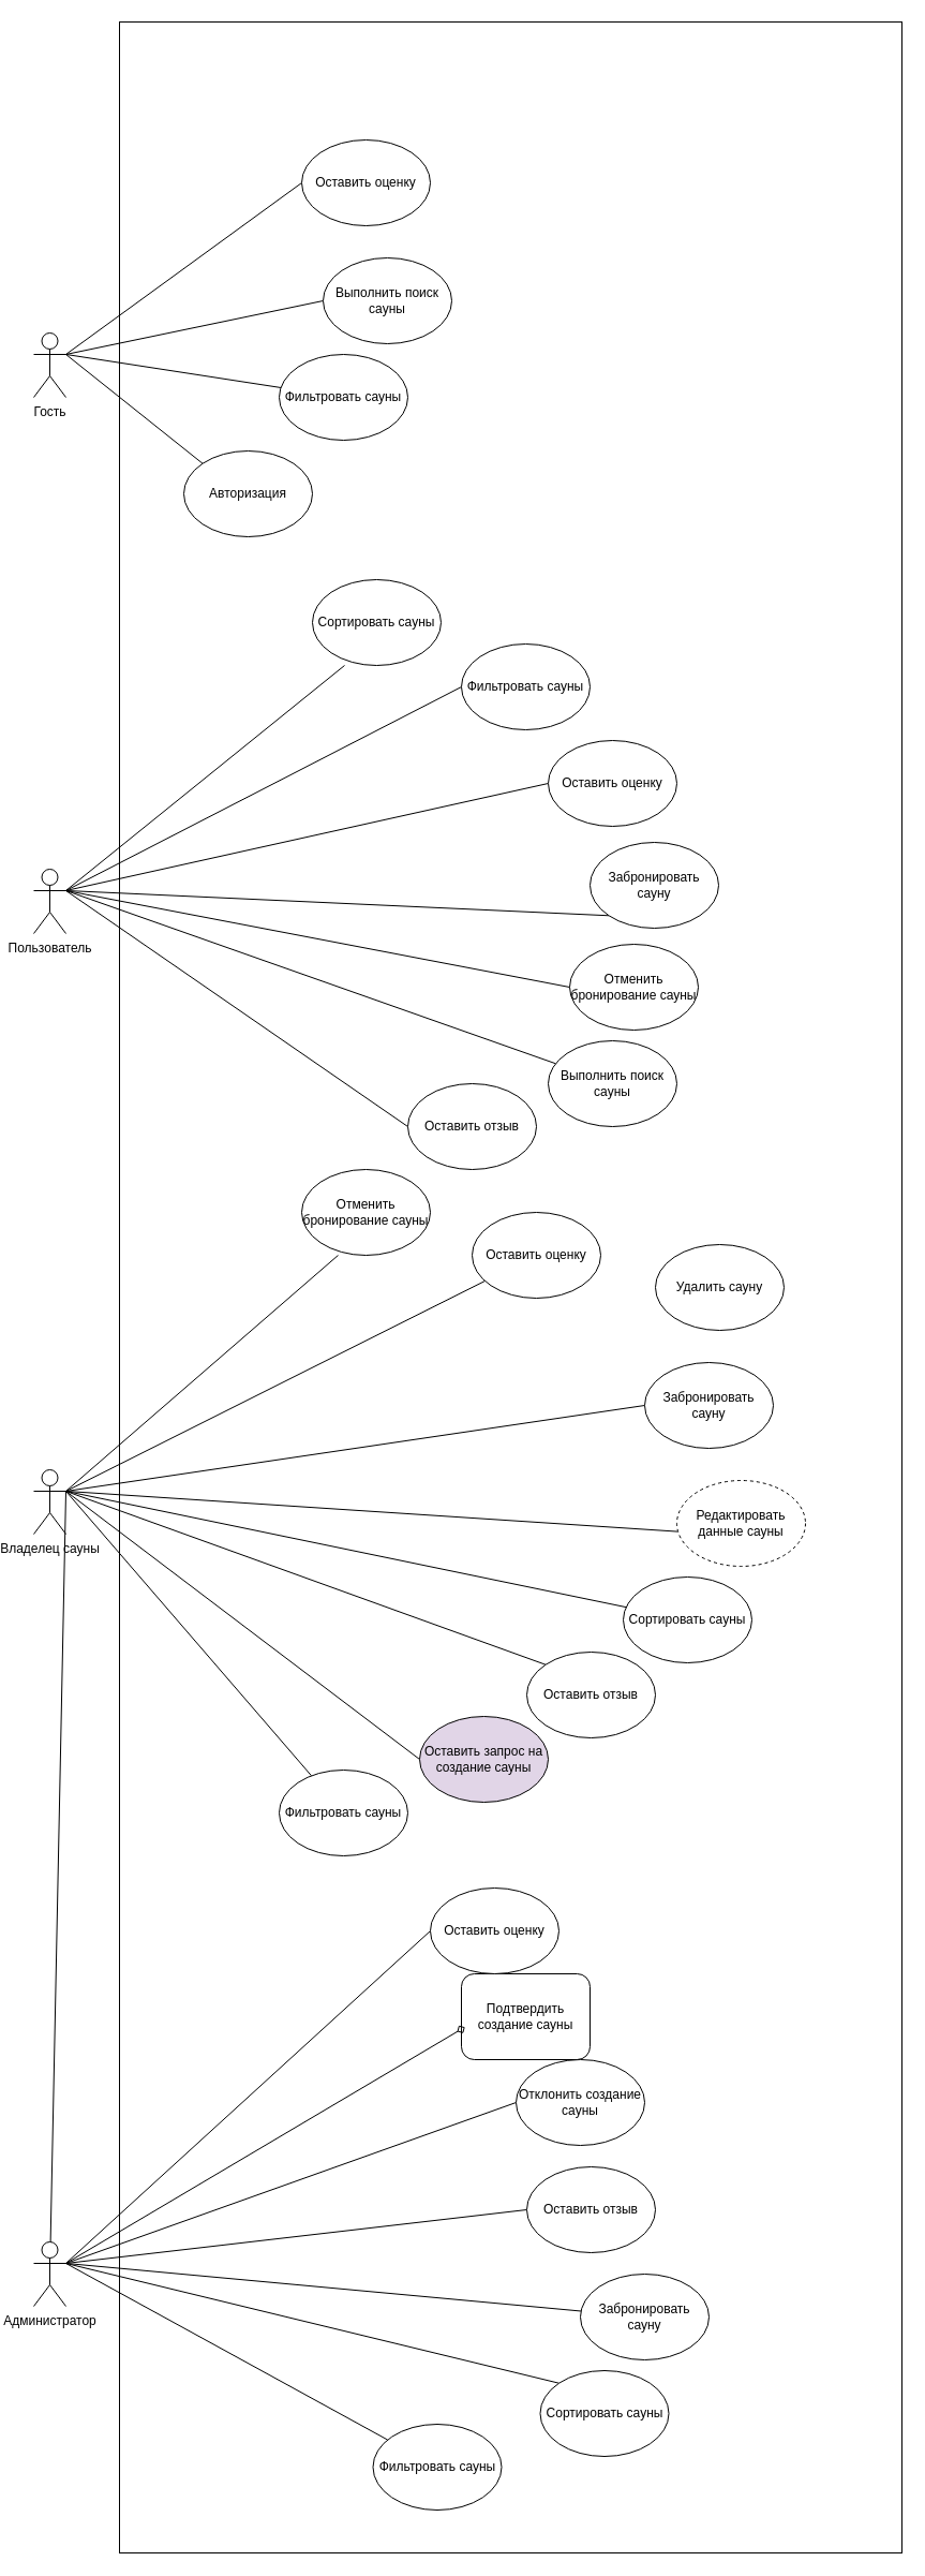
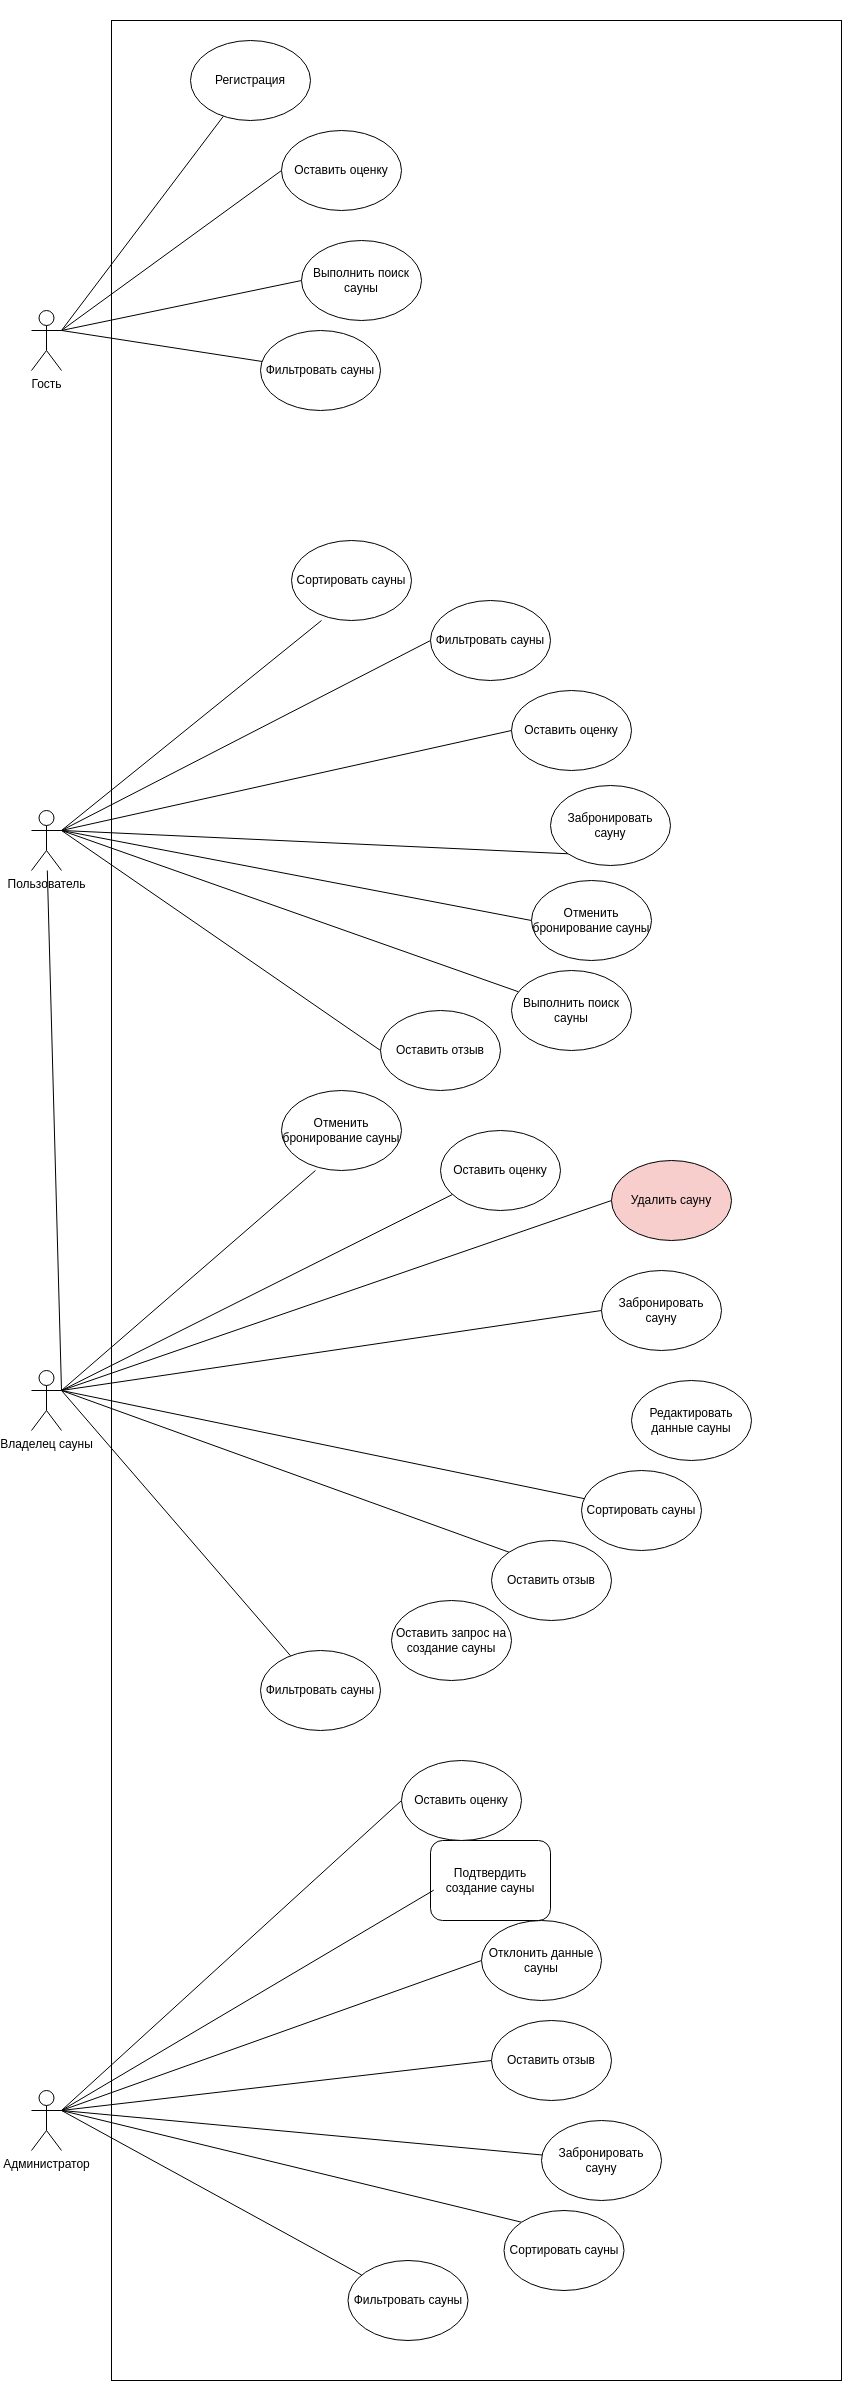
+ <mxCell id="44" value="Регистрация" style="ellipse;whiteSpace=wrap;html=1;" vertex="1" parent="1"><mxGeometry x="179" y="40" width="120" height="80" as="geometry" /></mxCell>
+ <mxCell id="35" style="rounded=0;orthogonalLoop=1;jettySize=auto;html=1;exitX=1;exitY=0.333;exitDx=0;exitDy=0;exitPerimeter=0;endArrow=none;endFill=0;" edge="1" parent="1" source="40" target="44"><mxGeometry relative="1" as="geometry" /></mxCell>
- <mxCell id="39" style="rounded=0;orthogonalLoop=1;jettySize=auto;html=1;exitX=1;exitY=0.333;exitDx=0;exitDy=0;exitPerimeter=0;entryX=0;entryY=0;entryDx=0;entryDy=0;endArrow=none;endFill=0;" edge="1" parent="1" source="40" target="45"><mxGeometry relative="1" as="geometry" /></mxCell>
- <mxCell id="45" value="Авторизация" style="ellipse;whiteSpace=wrap;html=1;" vertex="1" parent="1"><mxGeometry x="160" y="420" width="120" height="80" as="geometry" /></mxCell>
- <mxCell id="30" value="Удалить сауну" style="ellipse;whiteSpace=wrap;html=1;" vertex="1" parent="1"><mxGeometry x="600" y="1160" width="120" height="80" as="geometry" /></mxCell>
+ <mxCell id="30" value="Удалить сауну" style="ellipse;whiteSpace=wrap;html=1;fillColor=#f8cecc;" vertex="1" parent="1"><mxGeometry x="600" y="1160" width="120" height="80" as="geometry" /></mxCell>
- <mxCell id="61" style="rounded=0;orthogonalLoop=1;jettySize=auto;html=1;exitX=1;exitY=0.333;exitDx=0;exitDy=0;exitPerimeter=0;entryX=0.005;entryY=0.595;entryDx=0;entryDy=0;entryPerimeter=0;endArrow=none;endFill=0;" edge="1" parent="1" source="17" target="31"><mxGeometry relative="1" as="geometry" /></mxCell>
+ <mxCell id="61" style="rounded=0;orthogonalLoop=1;jettySize=auto;html=1;exitX=1;exitY=0.333;exitDx=0;exitDy=0;exitPerimeter=0;endArrow=none;endFill=0;" edge="1" parent="1" source="17" target="24"><mxGeometry relative="1" as="geometry" /></mxCell>
- <mxCell id="31" value="Редактировать данные сауны" style="ellipse;whiteSpace=wrap;html=1;dashed=1;" vertex="1" parent="1"><mxGeometry x="620" y="1380" width="120" height="80" as="geometry" /></mxCell>
+ <mxCell id="31" value="Редактировать данные сауны" style="ellipse;whiteSpace=wrap;html=1;" vertex="1" parent="1"><mxGeometry x="620" y="1380" width="120" height="80" as="geometry" /></mxCell>
- <mxCell id="10" style="rounded=0;orthogonalLoop=1;jettySize=auto;html=1;exitX=1;exitY=0.333;exitDx=0;exitDy=0;exitPerimeter=0;entryX=0;entryY=0.5;entryDx=0;entryDy=0;endArrow=none;endFill=0;" edge="1" parent="1" source="17" target="29"><mxGeometry relative="1" as="geometry" /></mxCell>
- <mxCell id="29" value="Оставить запрос на создание сауны" style="ellipse;whiteSpace=wrap;html=1;fillColor=#e1d5e7;" vertex="1" parent="1"><mxGeometry x="380" y="1600" width="120" height="80" as="geometry" /></mxCell>
+ <mxCell id="29" value="Оставить запрос на создание сауны" style="ellipse;whiteSpace=wrap;html=1;" vertex="1" parent="1"><mxGeometry x="380" y="1600" width="120" height="80" as="geometry" /></mxCell>
- <mxCell id="14" style="rounded=0;orthogonalLoop=1;jettySize=auto;html=1;exitX=1;exitY=0.333;exitDx=0;exitDy=0;exitPerimeter=0;endArrow=none;endFill=0;" edge="1" parent="1" source="17" target="9"><mxGeometry relative="1" as="geometry" /></mxCell>
+ <mxCell id="14" style="rounded=0;orthogonalLoop=1;jettySize=auto;html=1;exitX=1;exitY=0.333;exitDx=0;exitDy=0;exitPerimeter=0;entryX=0;entryY=0.5;entryDx=0;entryDy=0;endArrow=none;endFill=0;" edge="1" parent="1" source="17" target="30"><mxGeometry relative="1" as="geometry" /></mxCell>
- <mxCell id="33" style="rounded=0;orthogonalLoop=1;jettySize=auto;html=1;exitX=1;exitY=0.333;exitDx=0;exitDy=0;exitPerimeter=0;entryX=0.027;entryY=0.621;entryDx=0;entryDy=0;entryPerimeter=0;endArrow=diamond;endFill=0;" edge="1" parent="1" source="9" target="32"><mxGeometry relative="1" as="geometry" /></mxCell>
+ <mxCell id="33" style="rounded=0;orthogonalLoop=1;jettySize=auto;html=1;exitX=1;exitY=0.333;exitDx=0;exitDy=0;exitPerimeter=0;entryX=0.027;entryY=0.621;entryDx=0;entryDy=0;entryPerimeter=0;endArrow=none;endFill=0;" edge="1" parent="1" source="9" target="32"><mxGeometry relative="1" as="geometry" /></mxCell>
- <mxCell id="34" value="Отклонить создание сауны" style="ellipse;whiteSpace=wrap;html=1;" vertex="1" parent="1"><mxGeometry x="470" y="1920" width="120" height="80" as="geometry" /></mxCell>
+ <mxCell id="34" value="Отклонить данные сауны" style="ellipse;whiteSpace=wrap;html=1;" vertex="1" parent="1"><mxGeometry x="470" y="1920" width="120" height="80" as="geometry" /></mxCell>
